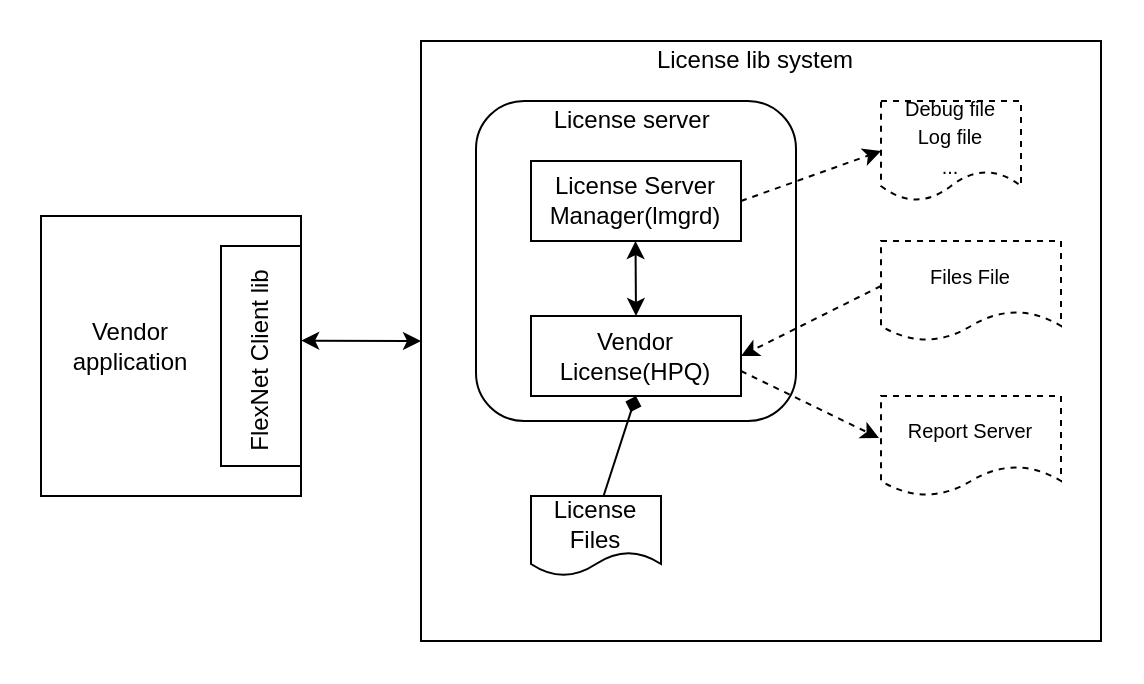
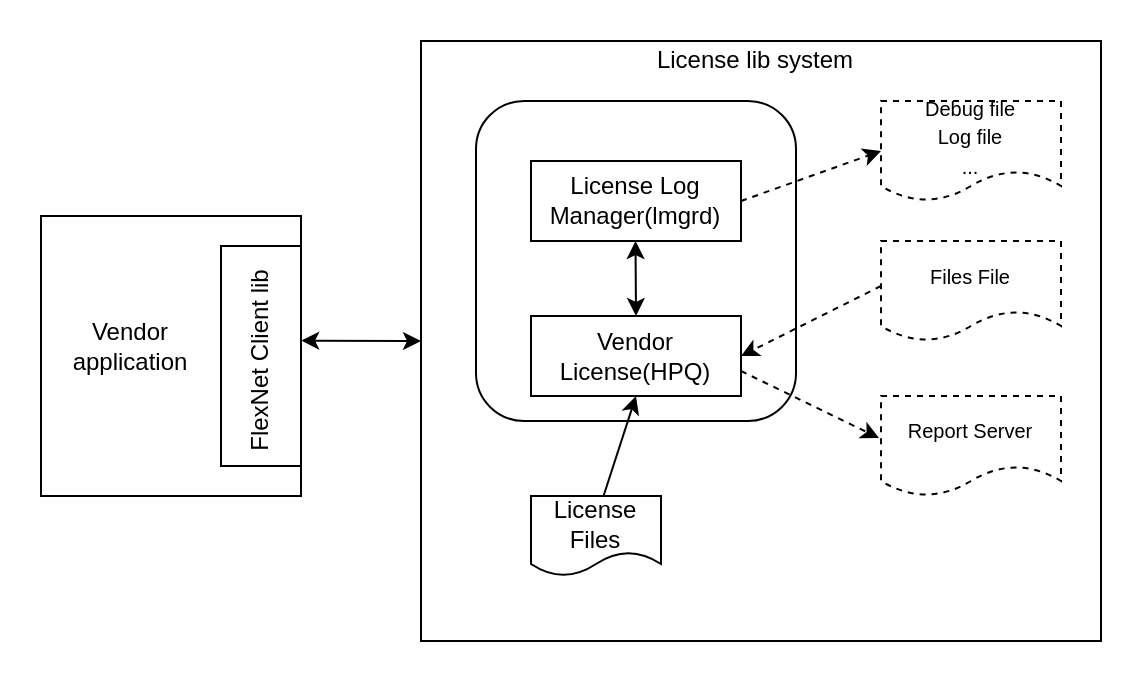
- <mxCell id="9" value="License server&amp;nbsp;" style="text;html=1;strokeColor=none;fillColor=none;align=center;verticalAlign=middle;whiteSpace=wrap;rounded=0;" vertex="1" parent="1"><mxGeometry x="255" y="50" width="125" height="20" as="geometry" /></mxCell>
- <mxCell id="11" value="&lt;font style=&quot;font-size: 10px&quot;&gt;Debug file&lt;br&gt;Log file&lt;br&gt;...&lt;/font&gt;" style="shape=document;whiteSpace=wrap;html=1;boundedLbl=1;strokeColor=#000000;fillColor=#FFFFFF;dashed=1;" vertex="1" parent="1"><mxGeometry x="440" y="50" width="70" height="50" as="geometry" /></mxCell>
+ <mxCell id="11" value="&lt;font style=&quot;font-size: 10px&quot;&gt;Debug file&lt;br&gt;Log file&lt;br&gt;...&lt;/font&gt;" style="shape=document;whiteSpace=wrap;html=1;boundedLbl=1;strokeColor=#000000;fillColor=#FFFFFF;dashed=1;" vertex="1" parent="1"><mxGeometry x="440" y="50" width="90" height="50" as="geometry" /></mxCell>
- <mxCell id="6" value="License Server Manager(lmgrd)" style="rounded=0;whiteSpace=wrap;html=1;" vertex="1" parent="1"><mxGeometry x="265" y="80" width="105" height="40" as="geometry" /></mxCell>
+ <mxCell id="6" value="License Log Manager(lmgrd)" style="rounded=0;whiteSpace=wrap;html=1;" vertex="1" parent="1"><mxGeometry x="265" y="80" width="105" height="40" as="geometry" /></mxCell>
- <mxCell id="17" value="" style="endArrow=diamond;html=1;entryX=0.5;entryY=1;entryDx=0;entryDy=0;exitX=0.558;exitY=0;exitDx=0;exitDy=0;exitPerimeter=0;" edge="1" parent="1" source="10" target="7"><mxGeometry width="50" height="50" relative="1" as="geometry"><mxPoint x="300" y="247.5" as="sourcePoint" /><mxPoint x="350" y="197.5" as="targetPoint" /></mxGeometry></mxCell>
+ <mxCell id="17" value="" style="endArrow=classic;html=1;entryX=0.5;entryY=1;entryDx=0;entryDy=0;exitX=0.558;exitY=0;exitDx=0;exitDy=0;exitPerimeter=0;" edge="1" parent="1" source="10" target="7"><mxGeometry width="50" height="50" relative="1" as="geometry"><mxPoint x="300" y="247.5" as="sourcePoint" /><mxPoint x="350" y="197.5" as="targetPoint" /></mxGeometry></mxCell>
